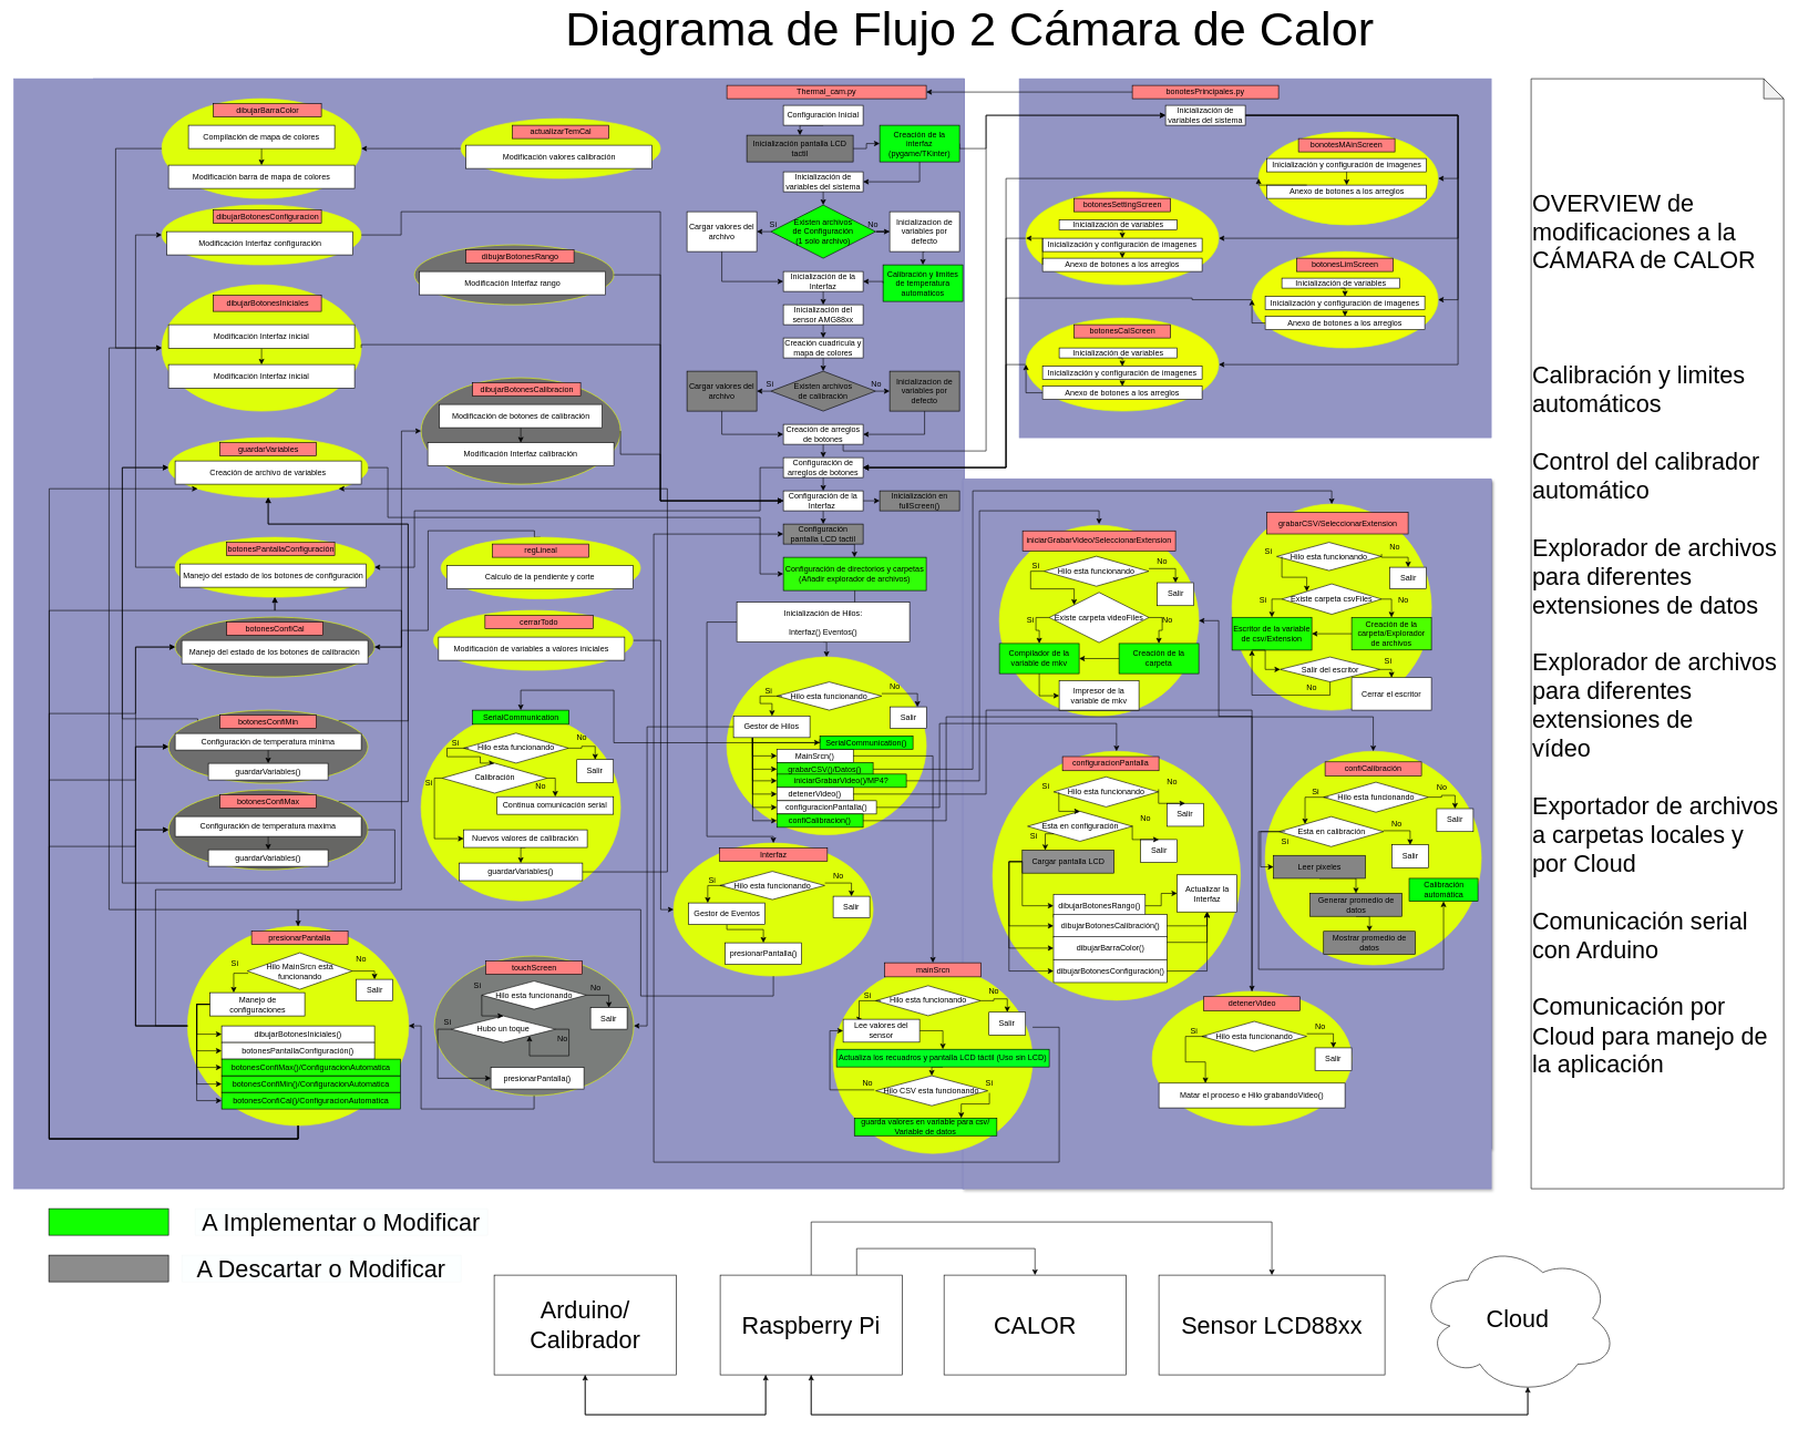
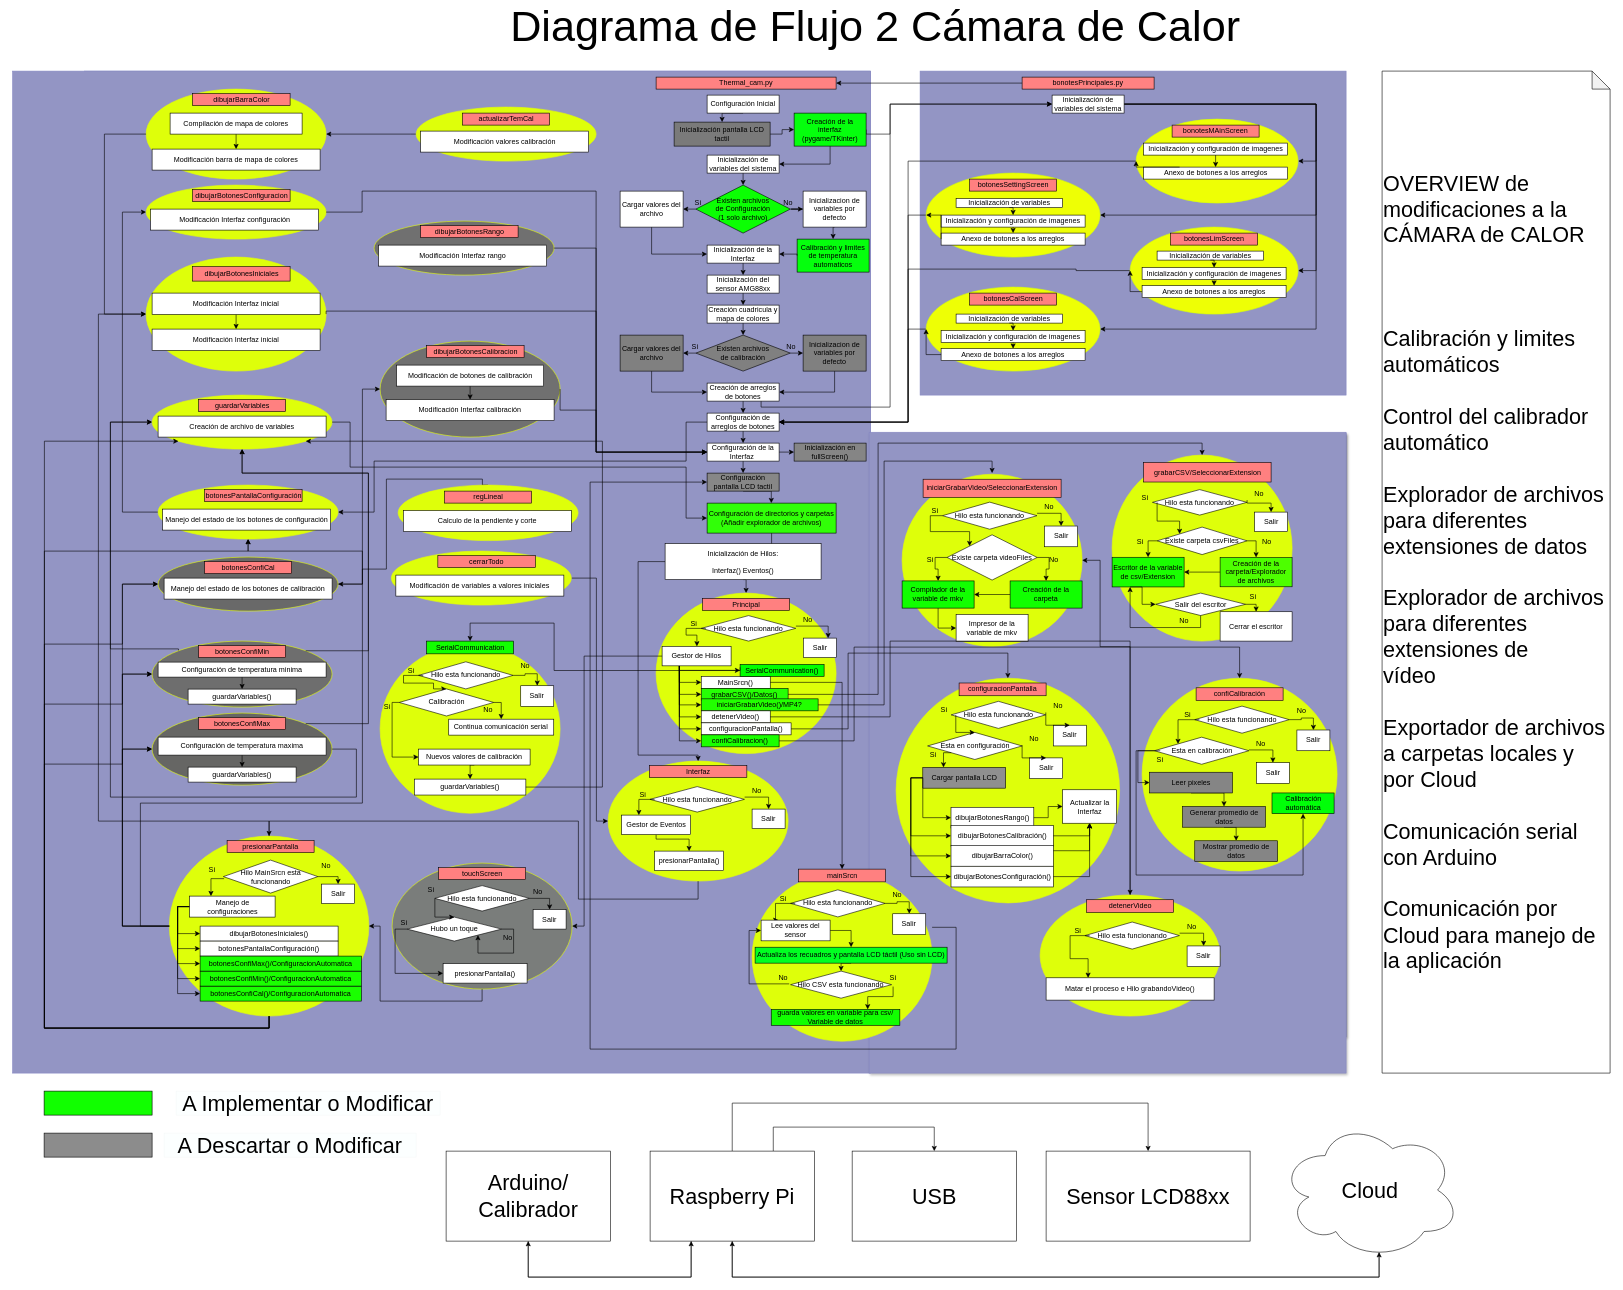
+ <mxCell id="585" value="&lt;font face=&quot;helvetica&quot;&gt;Principal&lt;/font&gt;" style="rounded=0;whiteSpace=wrap;html=1;fillColor=#FF8080;" parent="583" vertex="1"><mxGeometry x="77.5" y="8.75" width="145" height="20" as="geometry" /></mxCell>
- <mxCell id="628" value="&lt;font style=&quot;font-size: 36px&quot;&gt;CALOR&lt;/font&gt;" style="rounded=0;whiteSpace=wrap;html=1;strokeColor=#080808;fillColor=#FFFFFF;" parent="1" vertex="1"><mxGeometry x="1419.75" y="1915" width="273.75" height="150" as="geometry" /></mxCell>
+ <mxCell id="628" value="&lt;font style=&quot;font-size: 36px&quot;&gt;USB&lt;/font&gt;" style="rounded=0;whiteSpace=wrap;html=1;strokeColor=#080808;fillColor=#FFFFFF;" parent="1" vertex="1"><mxGeometry x="1419.75" y="1915" width="273.75" height="150" as="geometry" /></mxCell>
